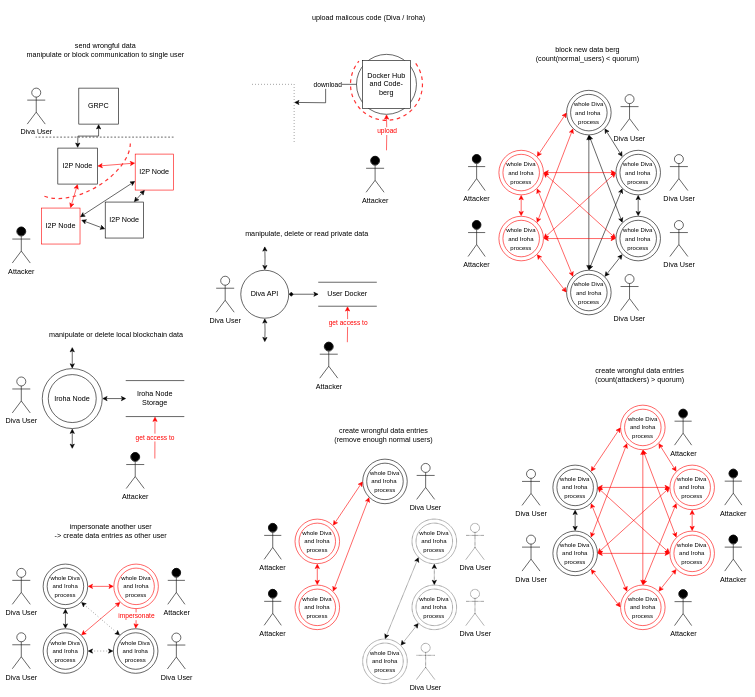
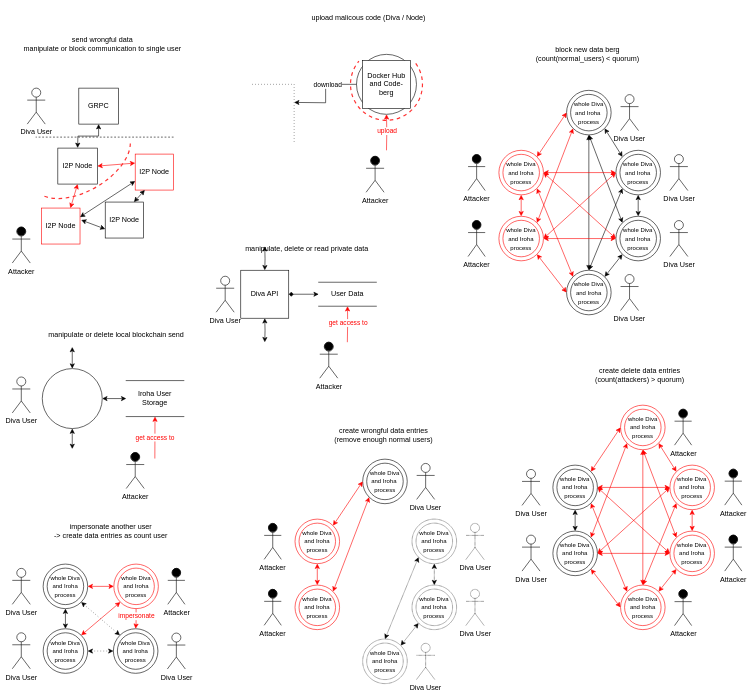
- <mxCell id="200" value="upload malicous code (Diva / Iroha)" style="text;html=1;align=center;verticalAlign=middle;resizable=0;points=[];autosize=1;" parent="199" vertex="1"><mxGeometry x="93.99" width="200" height="20" as="geometry" /></mxCell>
+ <mxCell id="200" value="upload malicous code (Diva / Node)" style="text;html=1;align=center;verticalAlign=middle;resizable=0;points=[];autosize=1;" parent="199" vertex="1"><mxGeometry x="93.99" width="200" height="20" as="geometry" /></mxCell>
- <mxCell id="3" value="send wrongful data&lt;br&gt;manipulate or block communication to single user" style="text;html=1;align=center;verticalAlign=middle;resizable=0;points=[];autosize=1;" parent="2" vertex="1"><mxGeometry x="15.47" y="30" width="280" height="30" as="geometry" /></mxCell>
+ <mxCell id="3" value="send wrongful data&lt;br&gt;manipulate or block communication to single user" style="text;html=1;align=center;verticalAlign=middle;resizable=0;points=[];autosize=1;" parent="2" vertex="1"><mxGeometry x="10.47" y="20" width="280" height="30" as="geometry" /></mxCell>
- <mxCell id="148" value="manipulate, delete or read private data" style="text;html=1;align=center;verticalAlign=middle;resizable=0;points=[];autosize=1;" parent="144" vertex="1"><mxGeometry x="41" width="220" height="20" as="geometry" /></mxCell>
+ <mxCell id="148" value="manipulate, delete or read private data" style="text;html=1;align=center;verticalAlign=middle;resizable=0;points=[];autosize=1;" parent="144" vertex="1"><mxGeometry x="41" y="25" width="220" height="20" as="geometry" /></mxCell>
- <mxCell id="149" value="Diva API" style="ellipse;whiteSpace=wrap;html=1;aspect=fixed;" parent="144" vertex="1"><mxGeometry x="41" y="70" width="80" height="80" as="geometry" /></mxCell>
+ <mxCell id="149" value="Diva API" style="whiteSpace=wrap;html=1;aspect=fixed;rounded=0;" parent="144" vertex="1"><mxGeometry x="41" y="70" width="80" height="80" as="geometry" /></mxCell>
- <mxCell id="151" value="&lt;span&gt;User Docker&lt;br&gt;&lt;/span&gt;" style="shape=partialRectangle;whiteSpace=wrap;html=1;left=0;right=0;fillColor=none;rounded=0;glass=1;" parent="144" vertex="1"><mxGeometry x="171" y="90" width="96" height="40" as="geometry" /></mxCell>
+ <mxCell id="151" value="&lt;span&gt;User Data&lt;br&gt;&lt;/span&gt;" style="shape=partialRectangle;whiteSpace=wrap;html=1;left=0;right=0;fillColor=none;rounded=0;glass=1;" parent="144" vertex="1"><mxGeometry x="171" y="90" width="96" height="40" as="geometry" /></mxCell>
- <mxCell id="133" value="manipulate or delete local blockchain data" style="text;html=1;align=center;verticalAlign=middle;resizable=0;points=[];autosize=1;" parent="129" vertex="1"><mxGeometry x="53" width="240" height="20" as="geometry" /></mxCell>
+ <mxCell id="133" value="manipulate or delete local blockchain send" style="text;html=1;align=center;verticalAlign=middle;resizable=0;points=[];autosize=1;" parent="129" vertex="1"><mxGeometry x="53" width="240" height="20" as="geometry" /></mxCell>
- <mxCell id="76" value="create wrongful data entries&lt;br&gt;(count(attackers) &amp;gt; quorum)" style="text;html=1;align=center;verticalAlign=middle;resizable=0;points=[];autosize=1;" parent="21" vertex="1"><mxGeometry x="115.749" y="-15" width="160" height="30" as="geometry" /></mxCell>
+ <mxCell id="76" value="create delete data entries&lt;br&gt;(count(attackers) &amp;gt; quorum)" style="text;html=1;align=center;verticalAlign=middle;resizable=0;points=[];autosize=1;" parent="21" vertex="1"><mxGeometry x="115.749" y="-15" width="160" height="30" as="geometry" /></mxCell>
- <mxCell id="141" value="Iroha Node" style="ellipse;whiteSpace=wrap;html=1;aspect=fixed;strokeWidth=1;" parent="139" vertex="1"><mxGeometry x="10" y="10" width="80" height="80" as="geometry" /></mxCell>
- <mxCell id="142" value="&lt;span&gt;Iroha Node Storage&lt;br&gt;&lt;/span&gt;" style="shape=partialRectangle;whiteSpace=wrap;html=1;left=0;right=0;fillColor=none;rounded=0;glass=1;" parent="129" vertex="1"><mxGeometry x="190" y="86" width="96" height="60" as="geometry" /></mxCell>
+ <mxCell id="142" value="&lt;span&gt;Iroha User Storage&lt;br&gt;&lt;/span&gt;" style="shape=partialRectangle;whiteSpace=wrap;html=1;left=0;right=0;fillColor=none;rounded=0;glass=1;" parent="129" vertex="1"><mxGeometry x="190" y="86" width="96" height="60" as="geometry" /></mxCell>
- <mxCell id="215" value="impersonate another user&lt;br&gt;-&amp;gt; create data entries as other user" style="text;html=1;align=center;verticalAlign=middle;resizable=0;points=[];autosize=1;" parent="214" vertex="1"><mxGeometry x="63.999" width="200" height="30" as="geometry" /></mxCell>
+ <mxCell id="215" value="impersonate another user&lt;br&gt;-&amp;gt; create data entries as count user" style="text;html=1;align=center;verticalAlign=middle;resizable=0;points=[];autosize=1;" parent="214" vertex="1"><mxGeometry x="63.999" width="200" height="30" as="geometry" /></mxCell>
